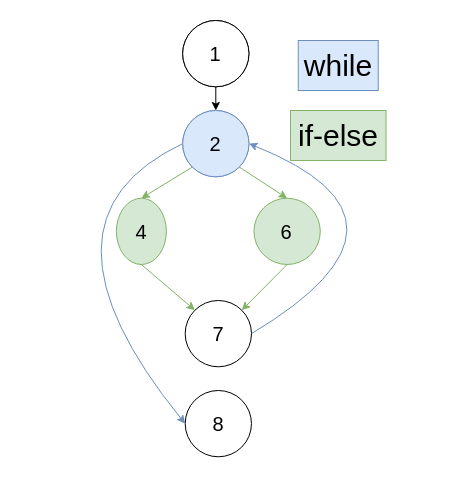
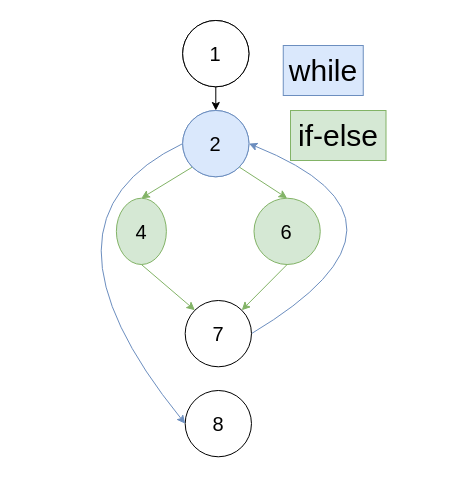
- <mxCell id="17" value="while" style="text;html=1;strokeColor=#6c8ebf;fillColor=#dae8fc;align=center;verticalAlign=middle;whiteSpace=wrap;rounded=0;fontSize=30;" parent="1" vertex="1"><mxGeometry x="297.75" y="40" width="80" height="50" as="geometry" /></mxCell>
+ <mxCell id="17" value="while" style="text;html=1;strokeColor=#6c8ebf;fillColor=#dae8fc;align=center;verticalAlign=middle;whiteSpace=wrap;rounded=0;fontSize=30;" parent="1" vertex="1"><mxGeometry x="282.75" y="45" width="80" height="50" as="geometry" /></mxCell>
